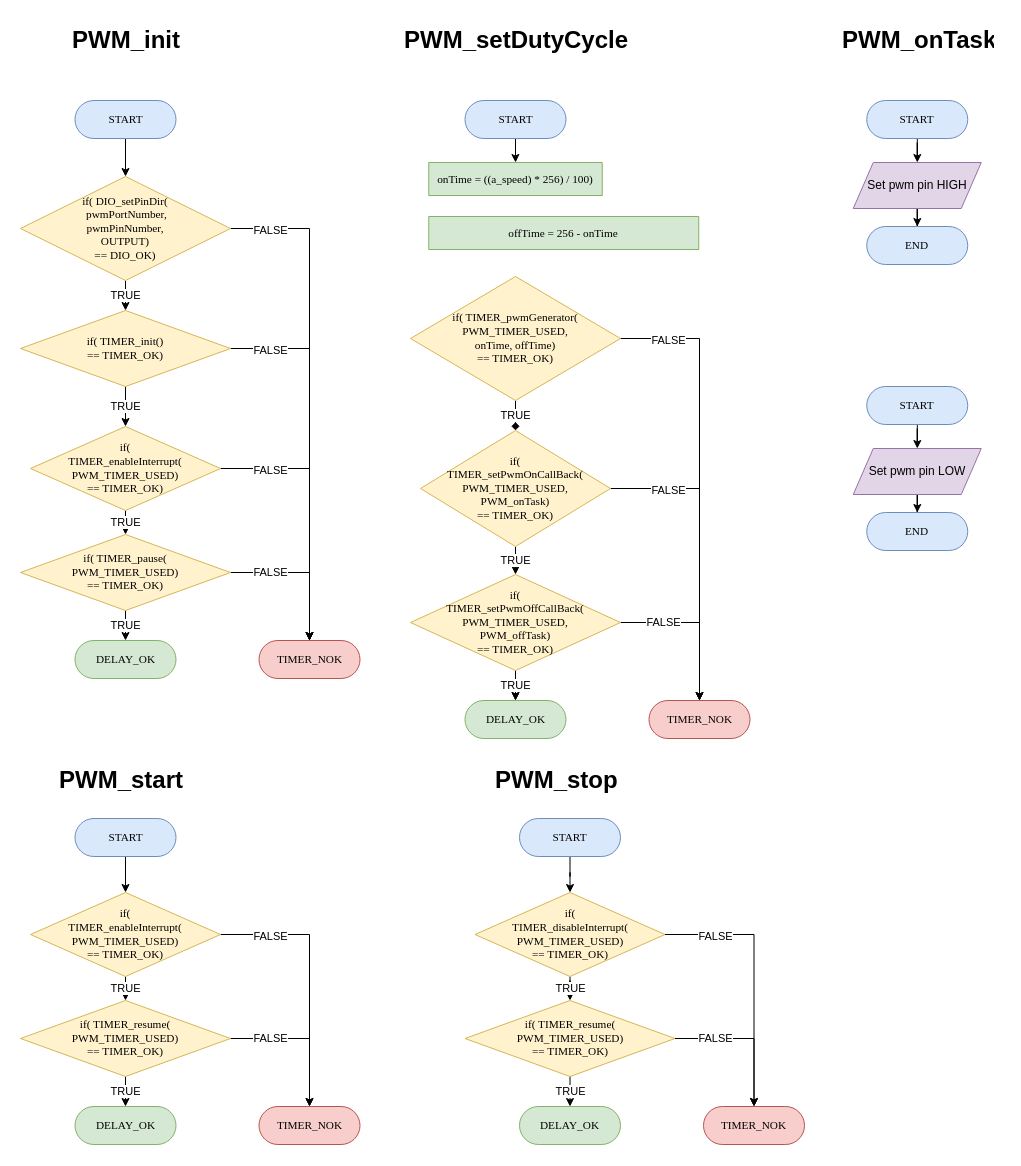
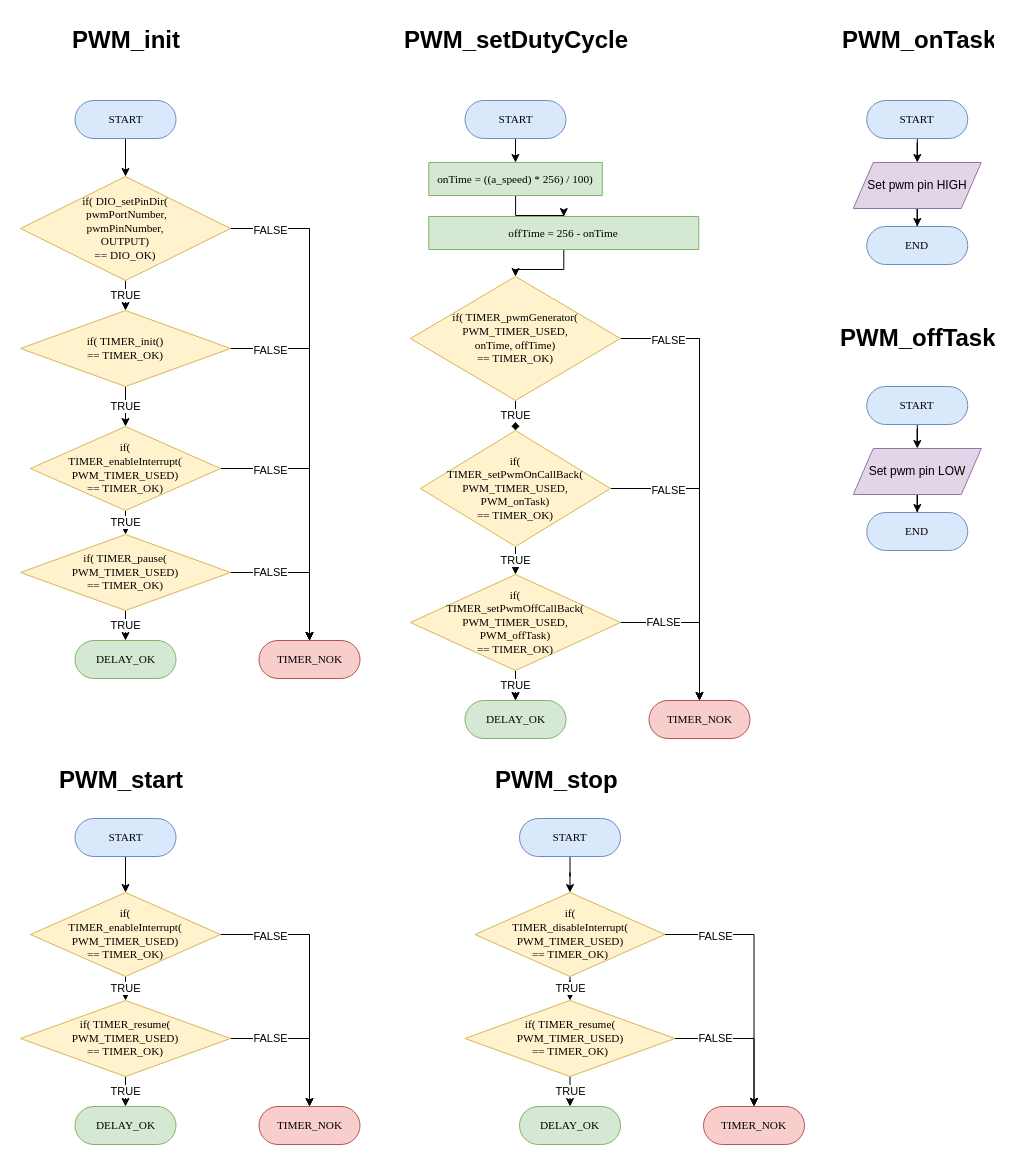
+ <mxCell id="32" value="" style="edgeStyle=orthogonalEdgeStyle;rounded=0;orthogonalLoop=1;jettySize=auto;html=1;" parent="1" source="33" target="35" edge="1"><mxGeometry relative="1" as="geometry" /></mxCell>
+ <mxCell id="34" value="" style="edgeStyle=orthogonalEdgeStyle;rounded=0;orthogonalLoop=1;jettySize=auto;html=1;" parent="1" source="35" target="24" edge="1"><mxGeometry relative="1" as="geometry" /></mxCell>
+ <mxCell id="71" value="&lt;h1&gt;PWM_offTask&lt;/h1&gt;" style="text;html=1;strokeColor=none;fillColor=none;spacing=5;spacingTop=-20;whiteSpace=wrap;overflow=hidden;rounded=0;" parent="1" vertex="1"><mxGeometry x="835.2" y="318" width="163.1" height="40" as="geometry" /></mxCell>
